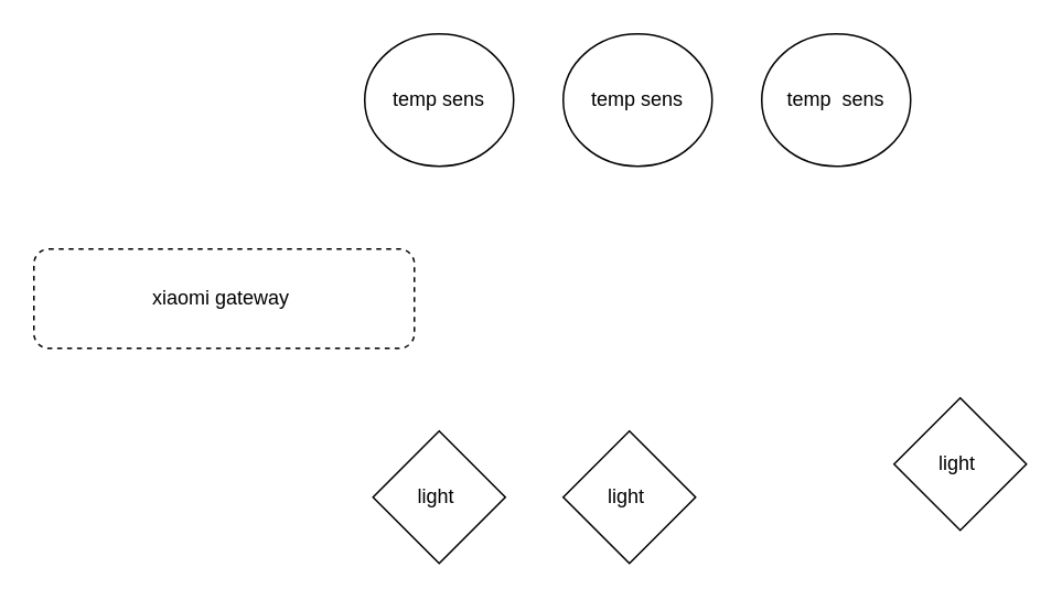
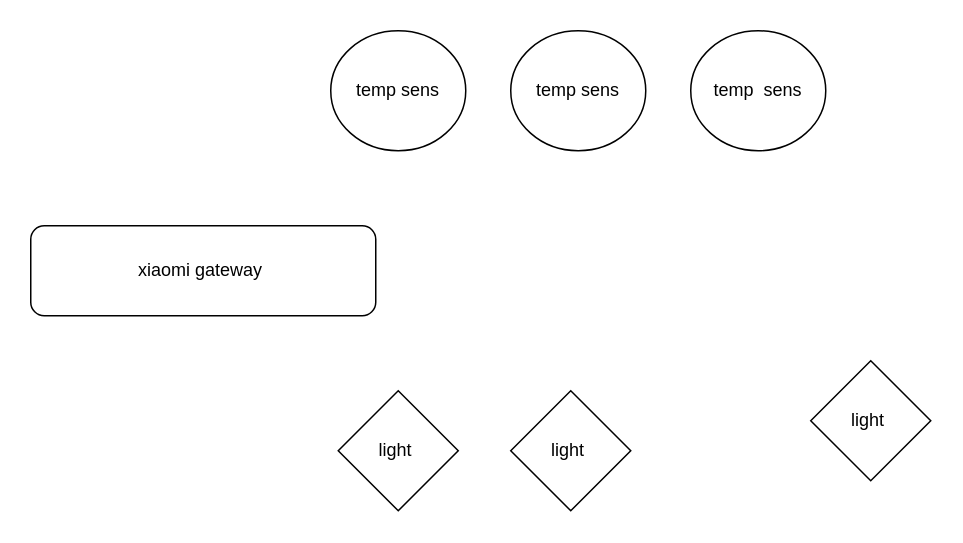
- <mxCell id="5" value="xiaomi gateway&amp;nbsp;&lt;br&gt;" style="rounded=1;whiteSpace=wrap;html=1;dashed=1;" vertex="1" parent="1"><mxGeometry x="20" y="150" width="230" height="60" as="geometry" /></mxCell>
+ <mxCell id="5" value="xiaomi gateway&amp;nbsp;&lt;br&gt;" style="rounded=1;whiteSpace=wrap;html=1;" vertex="1" parent="1"><mxGeometry x="20" y="150" width="230" height="60" as="geometry" /></mxCell>
